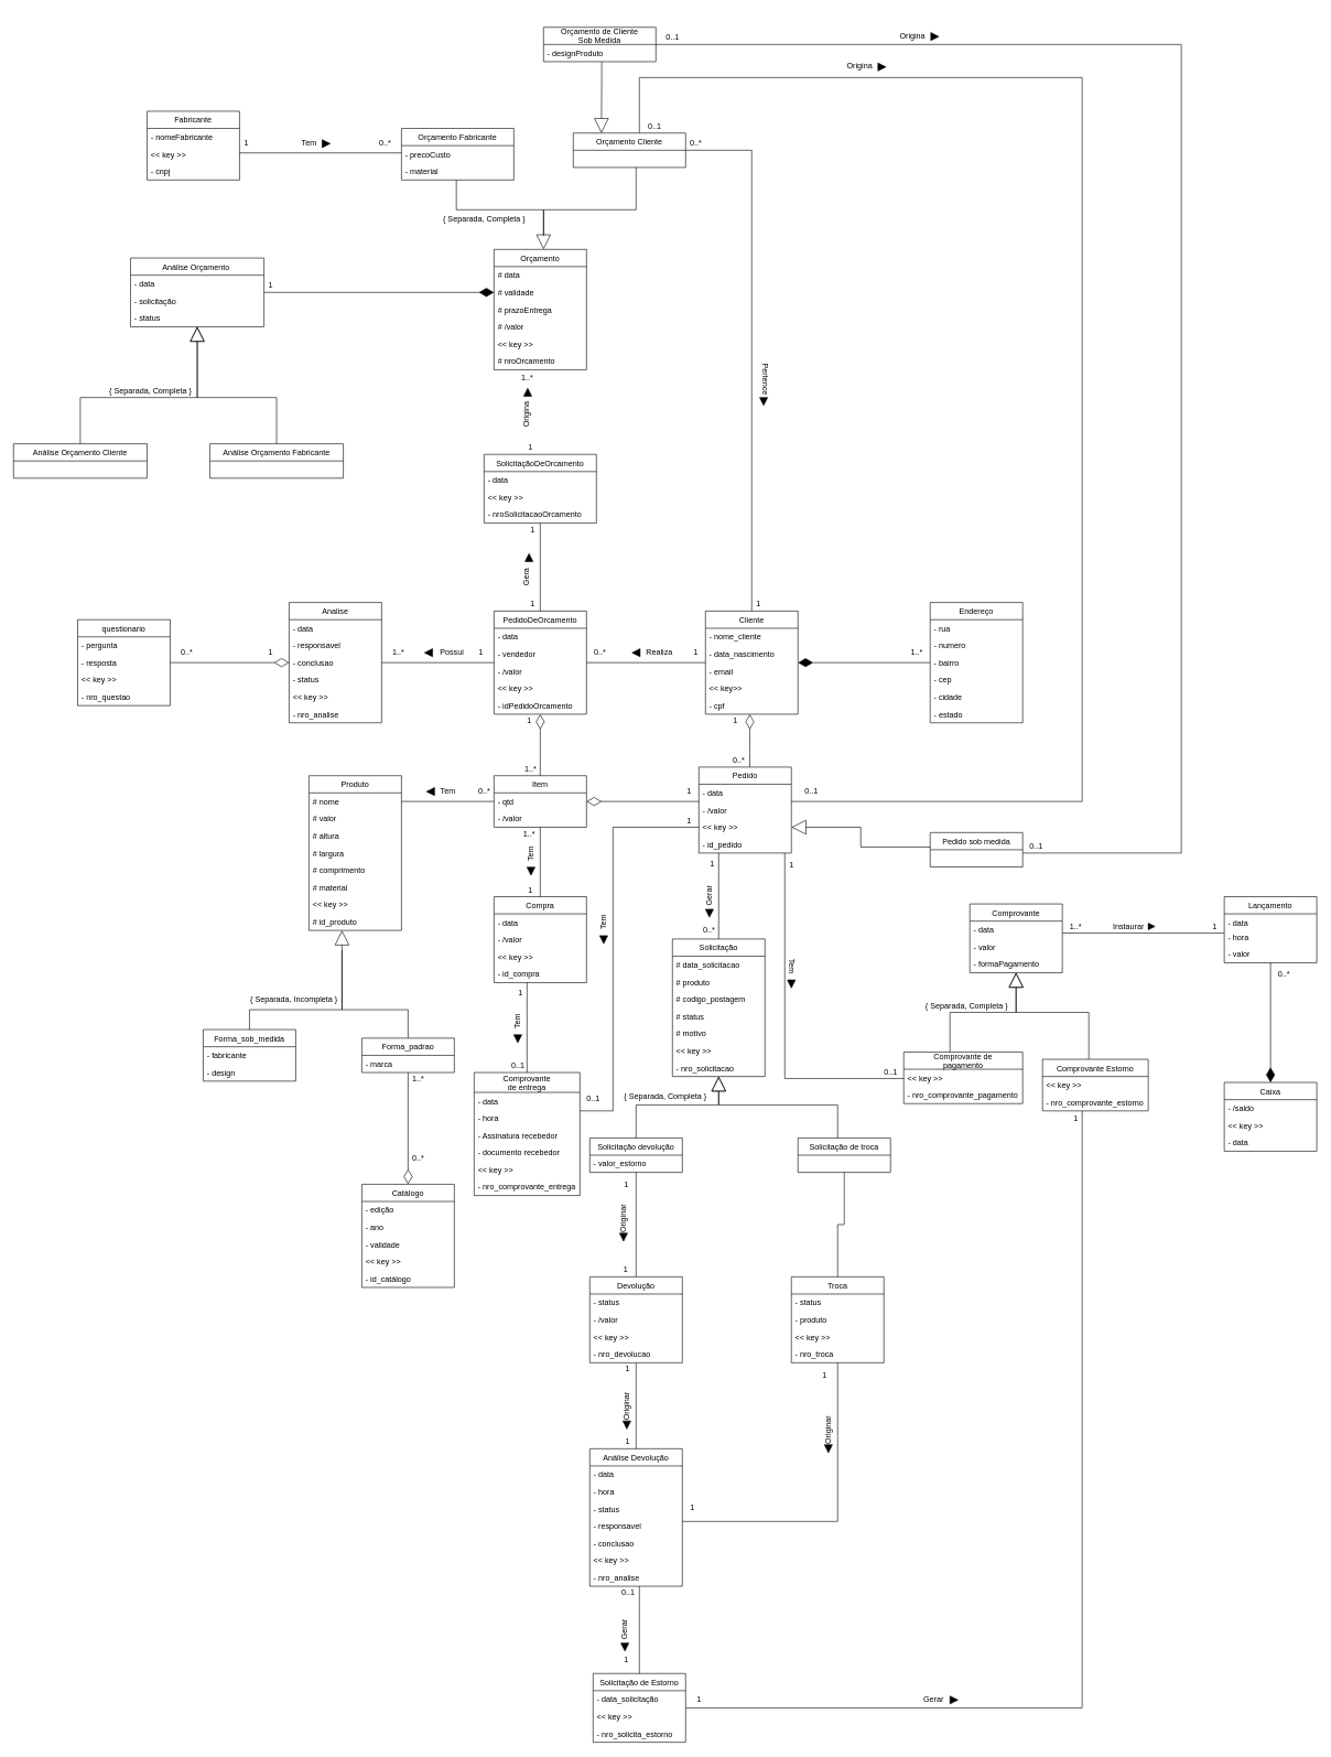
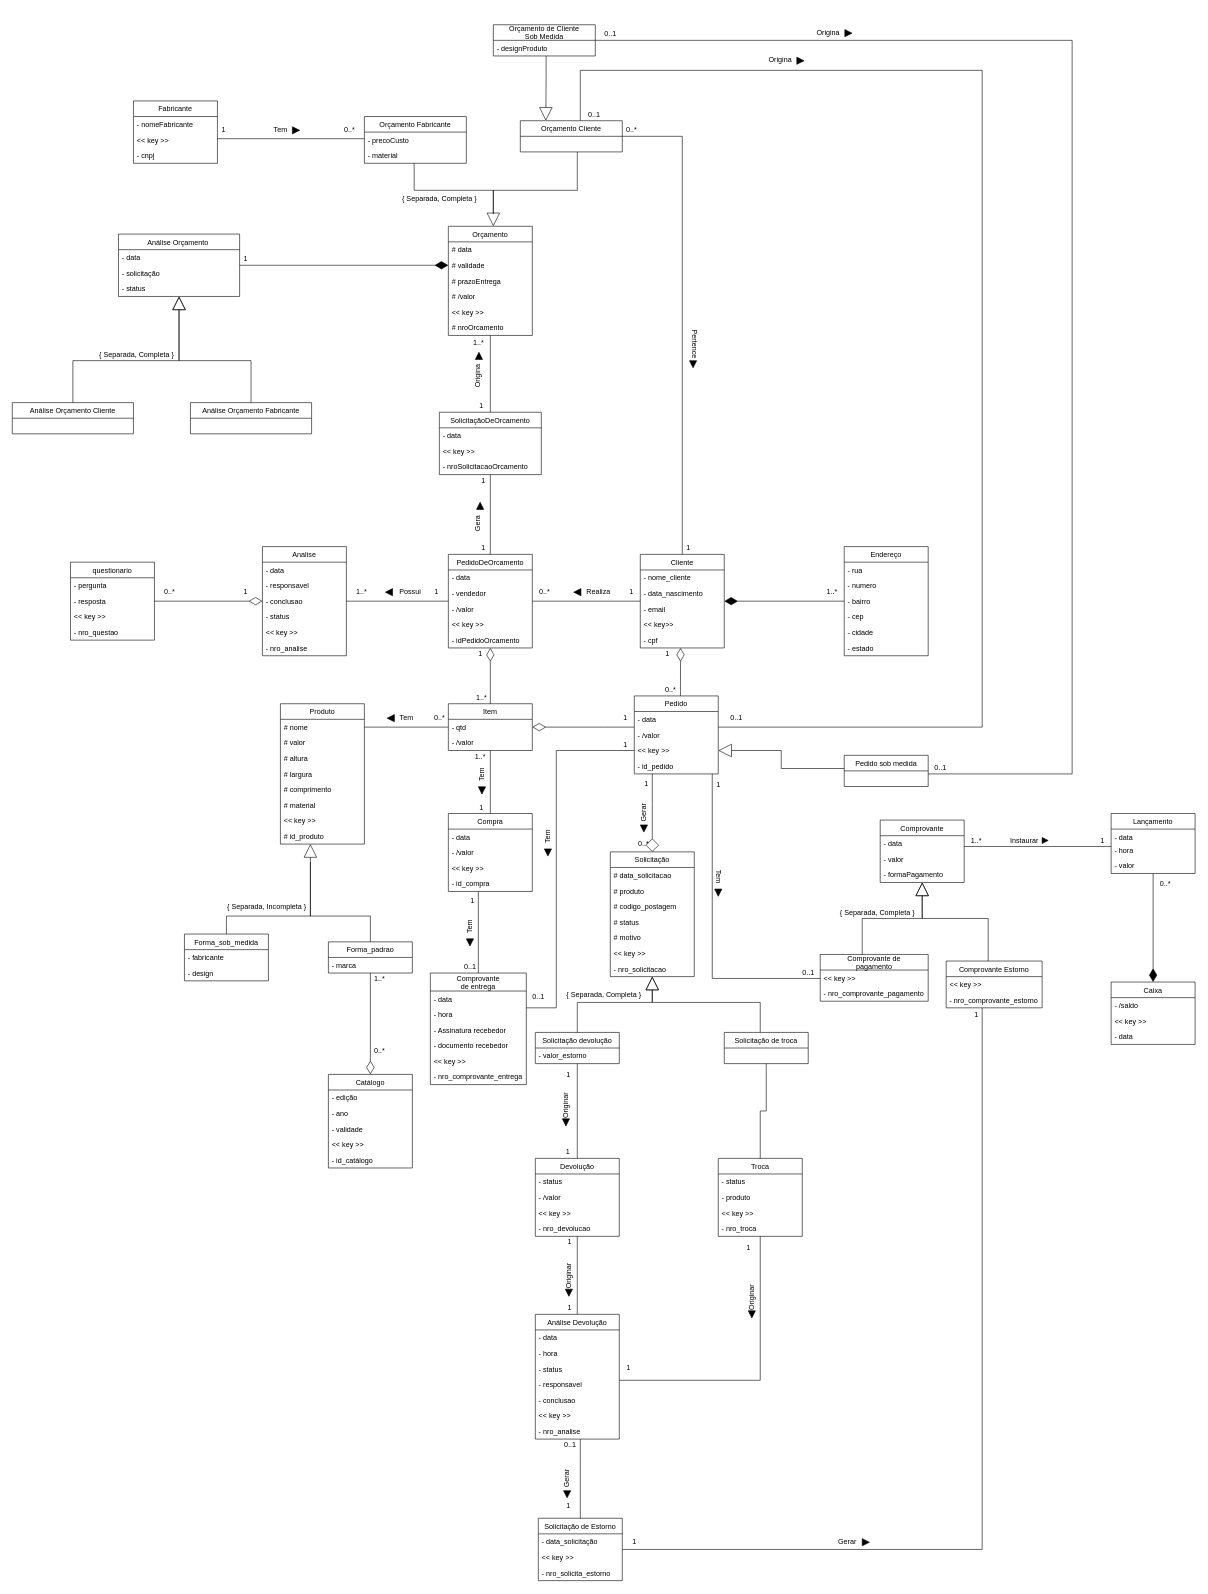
+ <mxCell id="53" style="edgeStyle=orthogonalEdgeStyle;rounded=0;orthogonalLoop=1;jettySize=auto;html=1;startArrow=none;startFill=0;startSize=14;endArrow=none;endFill=0;endSize=14;" parent="1" source="54" target="24" edge="1"><mxGeometry relative="1" as="geometry" /></mxCell>
- <mxCell id="119" style="edgeStyle=orthogonalEdgeStyle;rounded=0;orthogonalLoop=1;jettySize=auto;html=1;startSize=20;endArrow=none;endFill=0;endSize=20;" parent="1" source="120" target="174" edge="1"><mxGeometry relative="1" as="geometry"><Array as="points"><mxPoint x="1087" y="1340" /><mxPoint x="1087" y="1340" /></Array></mxGeometry></mxCell>
+ <mxCell id="119" style="edgeStyle=orthogonalEdgeStyle;rounded=0;orthogonalLoop=1;jettySize=auto;html=1;startSize=20;endArrow=diamond;endFill=0;endSize=20;" parent="1" source="120" target="174" edge="1"><mxGeometry relative="1" as="geometry"><Array as="points"><mxPoint x="1087" y="1340" /><mxPoint x="1087" y="1340" /></Array></mxGeometry></mxCell>
